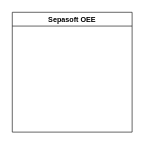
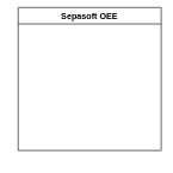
- <mxCell id="2" value="Sepasoft OEE" style="swimlane;whiteSpace=wrap;html=1;" vertex="1" parent="1"><mxGeometry x="20" y="20" width="200" height="200" as="geometry" /></mxCell>
+ <mxCell id="2" value="Sepasoft OEE" style="swimlane;whiteSpace=wrap;html=1;" vertex="1" parent="1"><mxGeometry x="25" y="10" width="200" height="200" as="geometry" /></mxCell>
